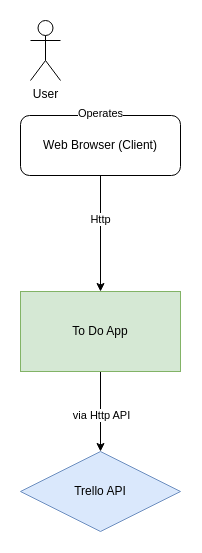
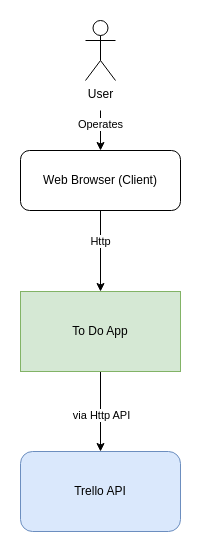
- <mxCell id="5" value="User" style="shape=umlActor;verticalLabelPosition=bottom;verticalAlign=top;html=1;outlineConnect=0;" vertex="1" parent="1"><mxGeometry x="30" y="20" width="30" height="60" as="geometry" /></mxCell>
+ <mxCell id="5" value="User" style="shape=umlActor;verticalLabelPosition=bottom;verticalAlign=top;html=1;outlineConnect=0;" vertex="1" parent="1"><mxGeometry x="85" y="20" width="30" height="60" as="geometry" /></mxCell>
- <mxCell id="8" value="Web Browser (Client)" style="rounded=1;whiteSpace=wrap;html=1;" vertex="1" parent="1"><mxGeometry x="20" y="115" width="160" height="60" as="geometry" /></mxCell>
+ <mxCell id="8" value="Web Browser (Client)" style="rounded=1;whiteSpace=wrap;html=1;" vertex="1" parent="1"><mxGeometry x="20" y="150" width="160" height="60" as="geometry" /></mxCell>
- <mxCell id="11" value="Trello API" style="rhombus;whiteSpace=wrap;html=1;fillColor=#dae8fc;strokeColor=#6c8ebf;" vertex="1" parent="1"><mxGeometry x="20" y="451" width="160" height="80" as="geometry" /></mxCell>
+ <mxCell id="11" value="Trello API" style="rounded=1;whiteSpace=wrap;html=1;fillColor=#dae8fc;strokeColor=#6c8ebf;" vertex="1" parent="1"><mxGeometry x="20" y="451" width="160" height="80" as="geometry" /></mxCell>
